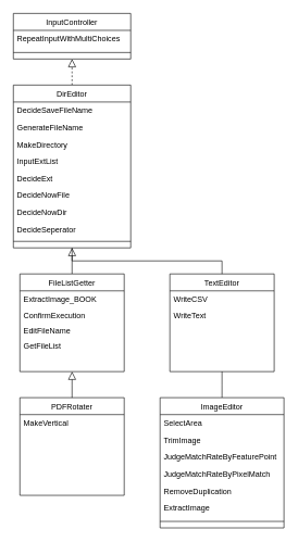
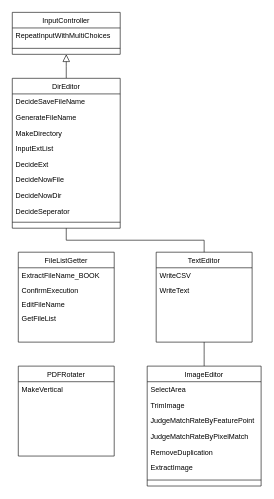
- <mxCell id="3" value="" style="endArrow=block;endSize=10;endFill=0;shadow=0;strokeWidth=1;rounded=0;edgeStyle=elbowEdgeStyle;elbow=vertical;exitX=0.5;exitY=0;exitDx=0;exitDy=0;entryX=0.5;entryY=1;entryDx=0;entryDy=0;dashed=1;" edge="1" parent="1" source="4" target="14"><mxGeometry width="160" relative="1" as="geometry"><mxPoint x="280" y="130" as="sourcePoint" /><mxPoint x="130" y="60" as="targetPoint" /></mxGeometry></mxCell>
+ <mxCell id="3" value="" style="endArrow=block;endSize=10;endFill=0;shadow=0;strokeWidth=1;rounded=0;edgeStyle=elbowEdgeStyle;elbow=vertical;exitX=0.5;exitY=0;exitDx=0;exitDy=0;entryX=0.5;entryY=1;entryDx=0;entryDy=0;" edge="1" parent="1" source="4" target="14"><mxGeometry width="160" relative="1" as="geometry"><mxPoint x="280" y="130" as="sourcePoint" /><mxPoint x="130" y="60" as="targetPoint" /></mxGeometry></mxCell>
- <mxCell id="2" value="" style="endArrow=block;endSize=10;endFill=0;shadow=0;strokeWidth=1;rounded=0;edgeStyle=elbowEdgeStyle;elbow=vertical;entryX=0.5;entryY=1;entryDx=0;entryDy=0;" parent="1" source="17" target="4" edge="1"><mxGeometry width="160" relative="1" as="geometry"><mxPoint x="930" y="303" as="sourcePoint" /><mxPoint x="1030" y="201" as="targetPoint" /></mxGeometry></mxCell>
- <mxCell id="18" value="ExtractImage_BOOK" style="text;align=left;verticalAlign=top;spacingLeft=4;spacingRight=4;overflow=hidden;rotatable=0;points=[[0,0.5],[1,0.5]];portConstraint=eastwest;" parent="17" vertex="1"><mxGeometry y="26" width="160" height="24" as="geometry" /></mxCell>
+ <mxCell id="18" value="ExtractFileName_BOOK" style="text;align=left;verticalAlign=top;spacingLeft=4;spacingRight=4;overflow=hidden;rotatable=0;points=[[0,0.5],[1,0.5]];portConstraint=eastwest;" parent="17" vertex="1"><mxGeometry y="26" width="160" height="24" as="geometry" /></mxCell>
- <mxCell id="24" value="" style="endArrow=block;endSize=10;endFill=0;shadow=0;strokeWidth=1;rounded=0;edgeStyle=elbowEdgeStyle;elbow=vertical;entryX=0.5;entryY=1;entryDx=0;entryDy=0;exitX=0.5;exitY=0;exitDx=0;exitDy=0;" edge="1" parent="1" source="22" target="17"><mxGeometry width="160" relative="1" as="geometry"><mxPoint x="120" y="430" as="sourcePoint" /><mxPoint x="260" y="440" as="targetPoint" /></mxGeometry></mxCell>
